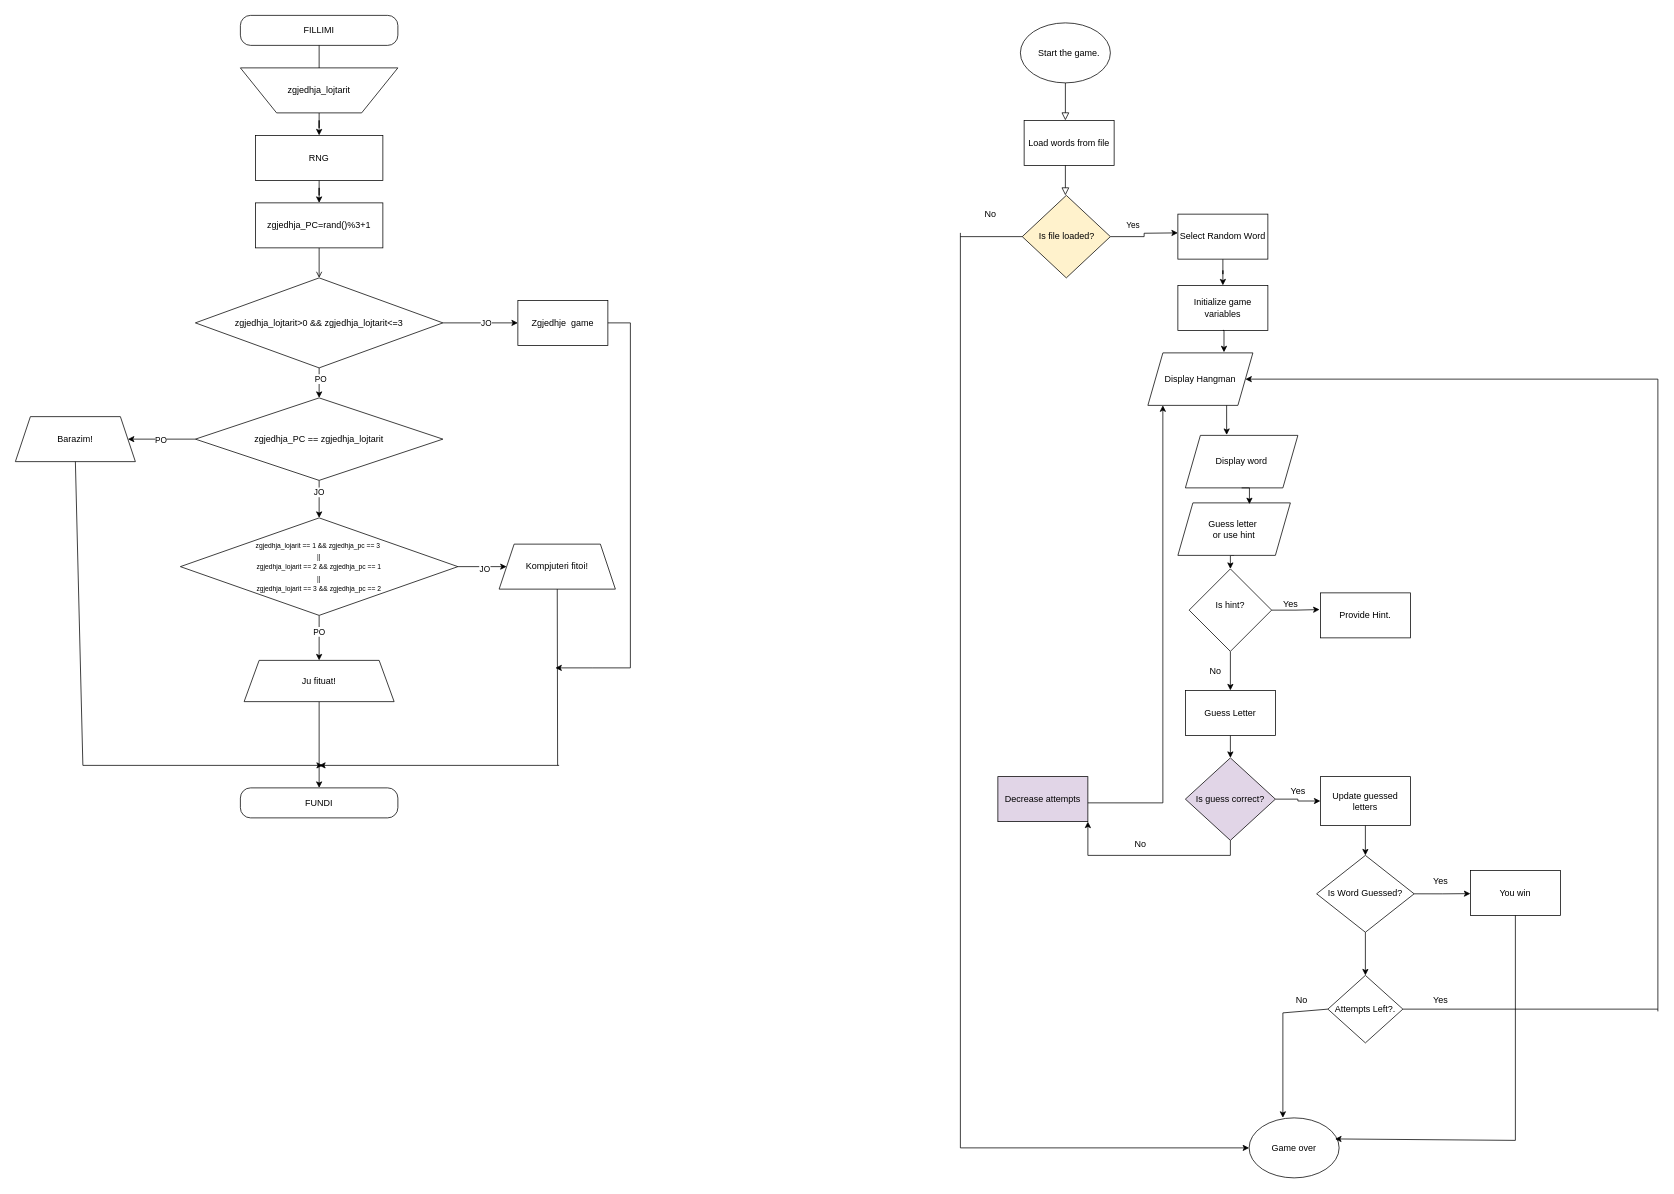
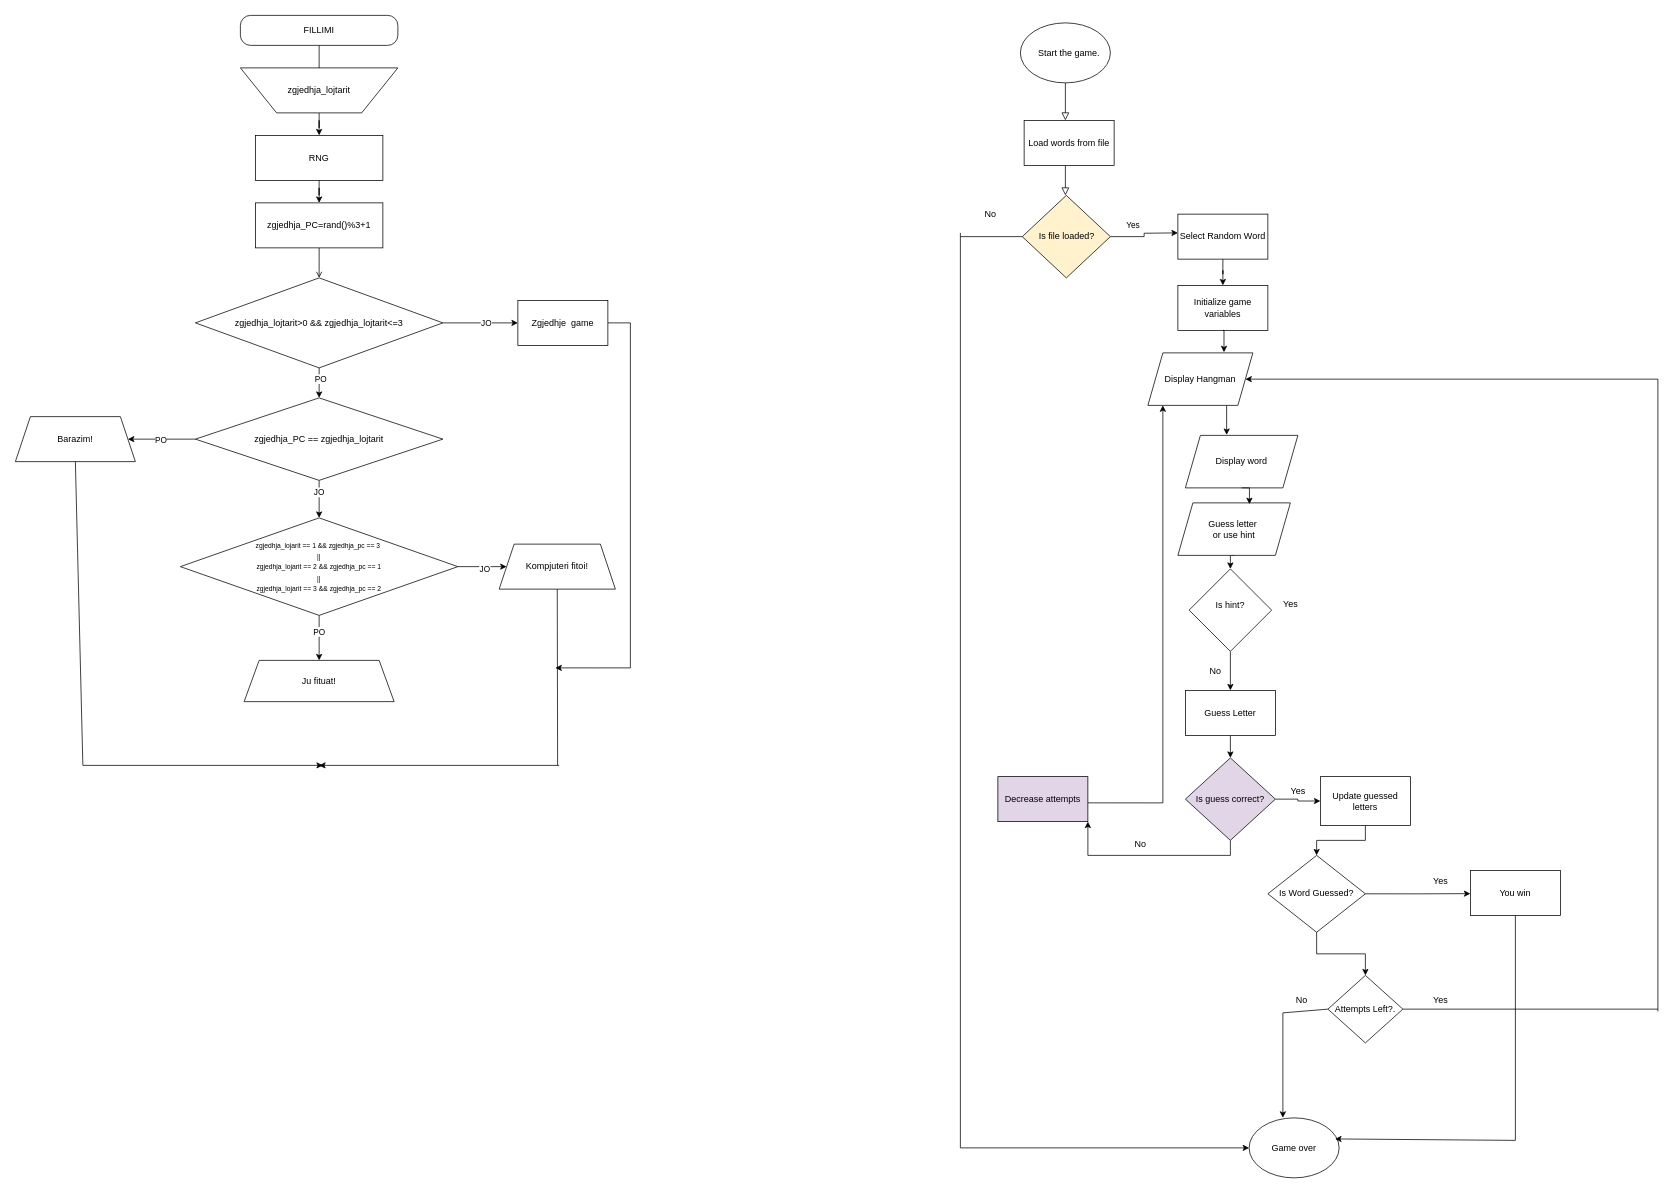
- <mxCell id="69" style="edgeStyle=orthogonalEdgeStyle;rounded=0;orthogonalLoop=1;jettySize=auto;html=1;exitX=1;exitY=0.5;exitDx=0;exitDy=0;entryX=-0.009;entryY=0.371;entryDx=0;entryDy=0;entryPerimeter=0;" edge="1" parent="1" source="53" target="55"><mxGeometry relative="1" as="geometry" /></mxCell>
- <mxCell id="55" value="&lt;span style=&quot;&quot; data-end=&quot;2158&quot; data-start=&quot;2142&quot;&gt;Provide Hint&lt;/span&gt;." style="rounded=0;whiteSpace=wrap;html=1;" vertex="1" parent="1"><mxGeometry x="1760" y="790" width="120" height="60" as="geometry" /></mxCell>
- <mxCell id="28" value="" style="edgeStyle=orthogonalEdgeStyle;rounded=0;orthogonalLoop=1;jettySize=auto;html=1;" edge="1" parent="1" source="29" target="3"><mxGeometry relative="1" as="geometry" /></mxCell>
- <mxCell id="3" value="FUNDI" style="rounded=1;whiteSpace=wrap;html=1;arcSize=34;" vertex="1" parent="1"><mxGeometry x="320" y="1050" width="210" height="40" as="geometry" /></mxCell>
- <mxCell id="73" value="Is Word Guessed?" style="rhombus;whiteSpace=wrap;html=1;" vertex="1" parent="1"><mxGeometry x="1755" y="1140" width="130" height="102.5" as="geometry" /></mxCell>
+ <mxCell id="73" value="Is Word Guessed?" style="rhombus;whiteSpace=wrap;html=1;" vertex="1" parent="1"><mxGeometry x="1690" y="1140" width="130" height="102.5" as="geometry" /></mxCell>
